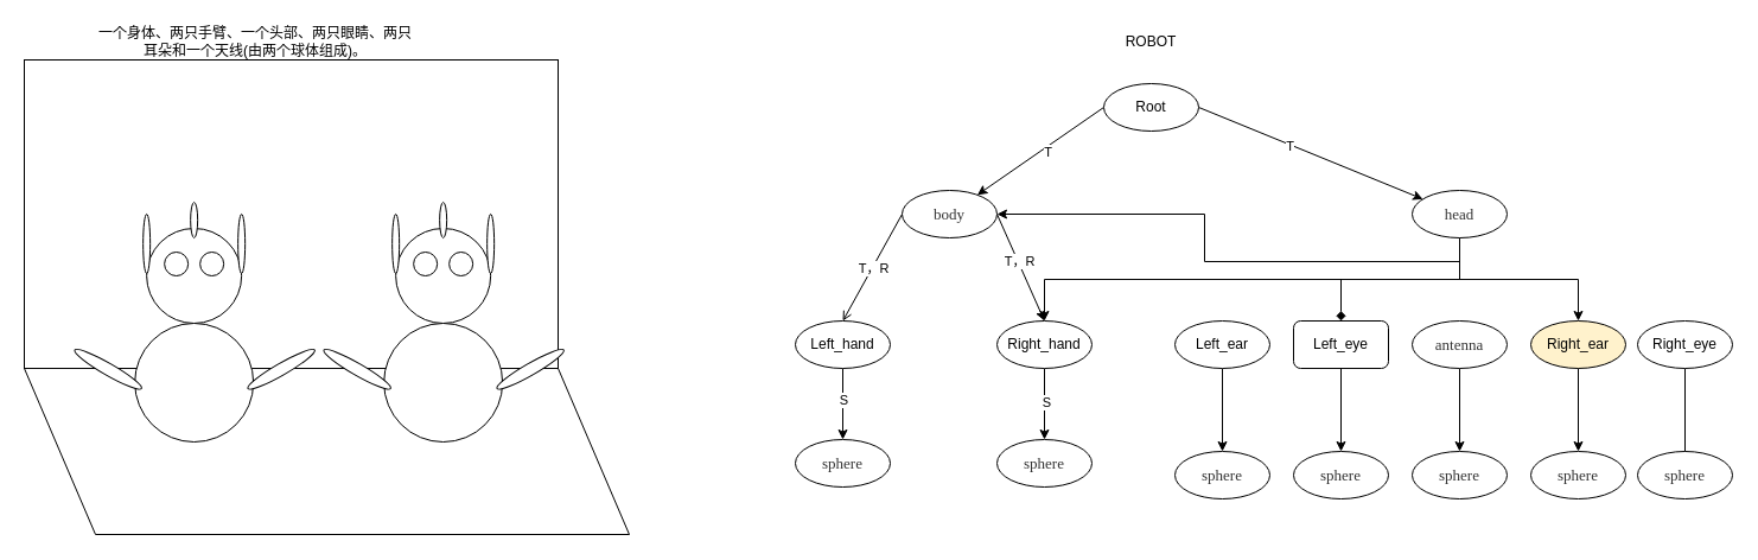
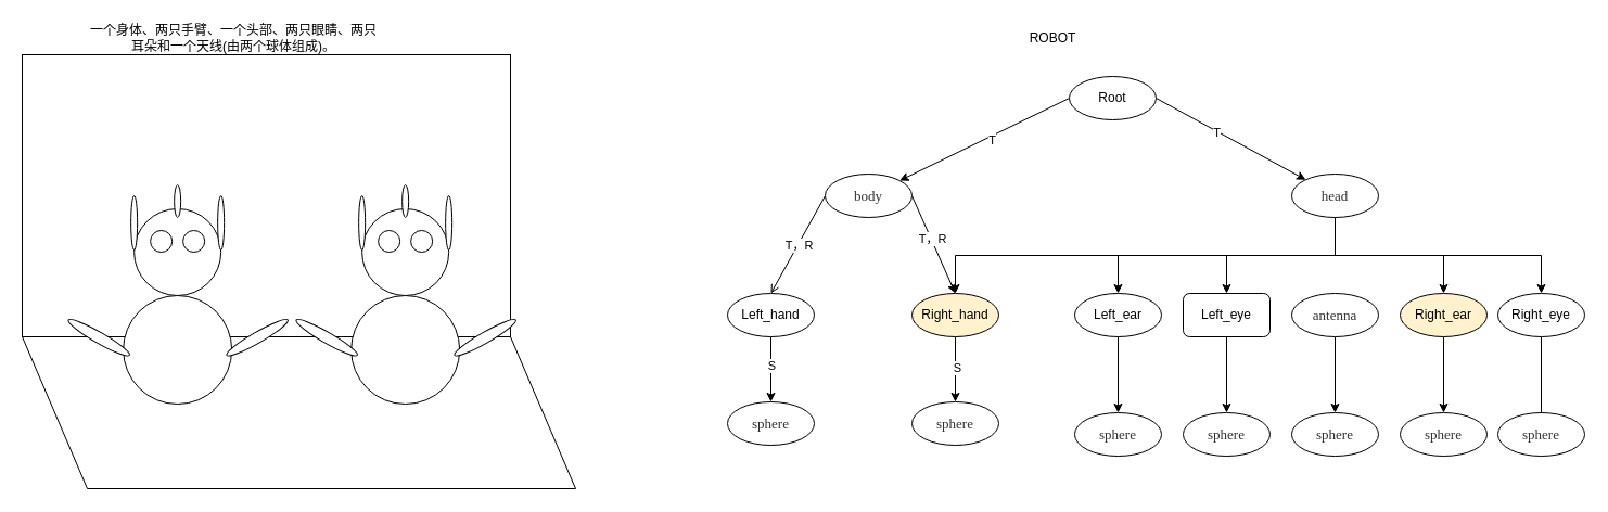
- <mxCell id="8" value="Root" style="ellipse;whiteSpace=wrap;html=1;" parent="1" vertex="1"><mxGeometry x="930" y="70" width="80" height="40" as="geometry" /></mxCell>
+ <mxCell id="8" value="Root" style="ellipse;whiteSpace=wrap;html=1;" parent="1" vertex="1"><mxGeometry x="985" y="70" width="80" height="40" as="geometry" /></mxCell>
- <mxCell id="57" style="edgeStyle=orthogonalEdgeStyle;rounded=0;orthogonalLoop=1;jettySize=auto;html=1;exitX=0.5;exitY=1;exitDx=0;exitDy=0;" edge="1" parent="1" source="58" target="52"><mxGeometry relative="1" as="geometry" /></mxCell>
+ <mxCell id="57" style="edgeStyle=orthogonalEdgeStyle;rounded=0;orthogonalLoop=1;jettySize=auto;html=1;exitX=0.5;exitY=1;exitDx=0;exitDy=0;entryX=0.5;entryY=0;entryDx=0;entryDy=0;" edge="1" parent="1" source="58" target="47"><mxGeometry relative="1" as="geometry" /></mxCell>
+ <mxCell id="53" style="edgeStyle=orthogonalEdgeStyle;rounded=0;orthogonalLoop=1;jettySize=auto;html=1;exitX=0.5;exitY=1;exitDx=0;exitDy=0;" edge="1" parent="1" source="58" target="39"><mxGeometry relative="1" as="geometry" /></mxCell>
- <mxCell id="54" style="edgeStyle=orthogonalEdgeStyle;rounded=0;orthogonalLoop=1;jettySize=auto;html=1;exitX=0.5;exitY=1;exitDx=0;exitDy=0;entryX=0.5;entryY=0;entryDx=0;entryDy=0;endArrow=diamond;" edge="1" parent="1" source="58" target="43"><mxGeometry relative="1" as="geometry" /></mxCell>
+ <mxCell id="54" style="edgeStyle=orthogonalEdgeStyle;rounded=0;orthogonalLoop=1;jettySize=auto;html=1;exitX=0.5;exitY=1;exitDx=0;exitDy=0;entryX=0.5;entryY=0;entryDx=0;entryDy=0;" edge="1" parent="1" source="58" target="43"><mxGeometry relative="1" as="geometry" /></mxCell>
- <mxCell id="37" value="Right_hand" style="ellipse;whiteSpace=wrap;html=1;" vertex="1" parent="1"><mxGeometry x="840" y="270" width="80" height="40" as="geometry" /></mxCell>
+ <mxCell id="37" value="Right_hand" style="ellipse;whiteSpace=wrap;html=1;fillColor=#fff2cc;" vertex="1" parent="1"><mxGeometry x="840" y="270" width="80" height="40" as="geometry" /></mxCell>
